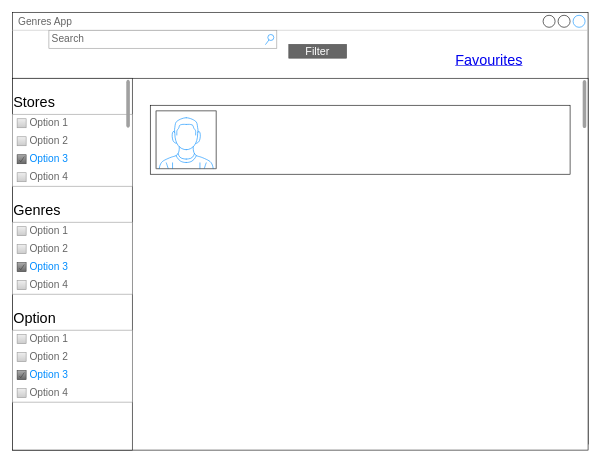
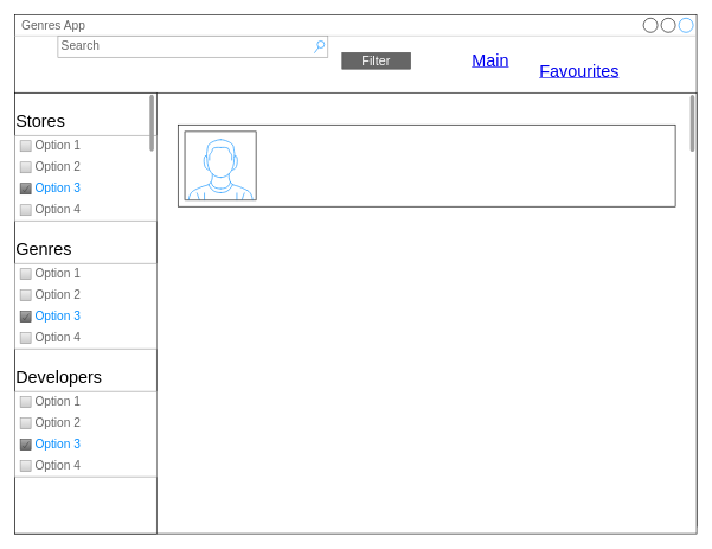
+ <mxCell id="28" value="&lt;font style=&quot;font-size: 24px&quot;&gt;Main&lt;/font&gt;" style="text;html=1;strokeColor=none;fillColor=none;whiteSpace=wrap;align=center;verticalAlign=middle;fontColor=#0000EE;fontStyle=4;" vertex="1" parent="1"><mxGeometry x="660" y="65" width="60" height="40" as="geometry" /></mxCell>
- <mxCell id="24" value="&lt;font style=&quot;font-size: 24px&quot;&gt;Option&lt;/font&gt;" style="text;html=1;strokeColor=none;fillColor=none;align=left;verticalAlign=middle;whiteSpace=wrap;rounded=0;" vertex="1" parent="1"><mxGeometry x="20" y="520" width="160" height="20" as="geometry" /></mxCell>
+ <mxCell id="24" value="&lt;font style=&quot;font-size: 24px&quot;&gt;Developers&lt;/font&gt;" style="text;html=1;strokeColor=none;fillColor=none;align=left;verticalAlign=middle;whiteSpace=wrap;rounded=0;" vertex="1" parent="1"><mxGeometry x="20" y="520" width="160" height="20" as="geometry" /></mxCell>
